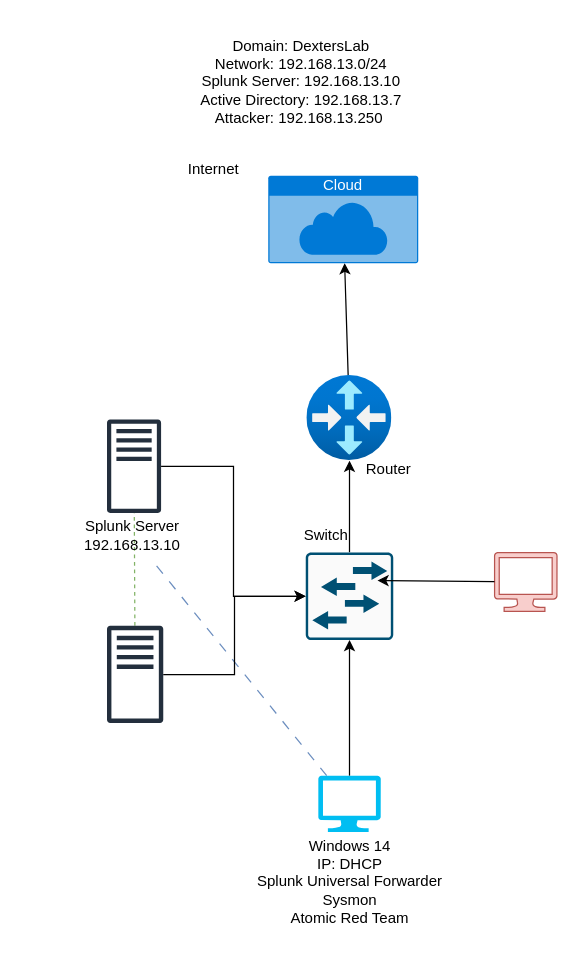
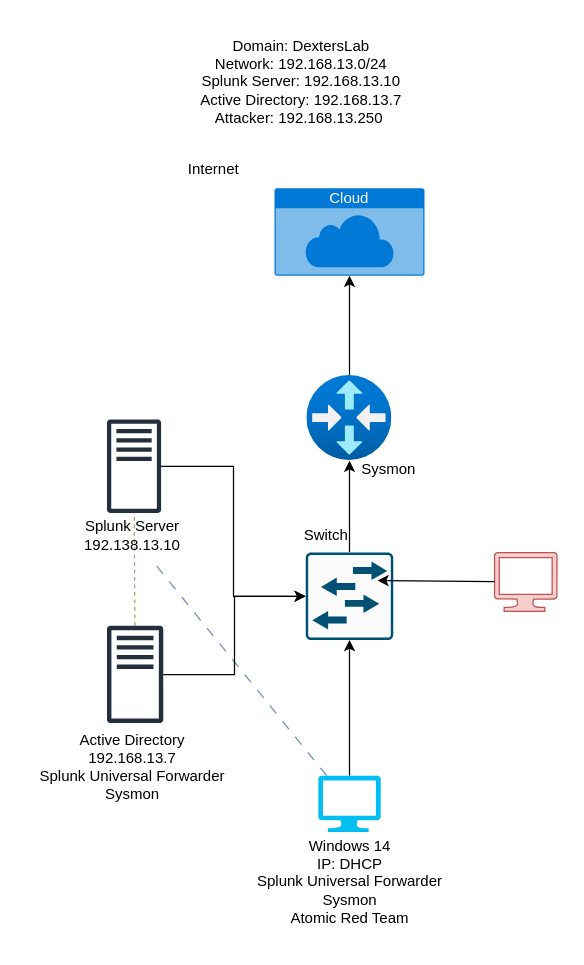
- <mxCell id="12" value="Cloud" style="html=1;whiteSpace=wrap;strokeColor=none;fillColor=#0079D6;labelPosition=center;verticalLabelPosition=middle;verticalAlign=top;align=center;fontSize=12;outlineConnect=0;spacingTop=-6;fontColor=#FFFFFF;sketch=0;shape=mxgraph.sitemap.cloud;" vertex="1" parent="1"><mxGeometry x="214" y="140" width="120" height="70" as="geometry" /></mxCell>
+ <mxCell id="12" value="Cloud" style="html=1;whiteSpace=wrap;strokeColor=none;fillColor=#0079D6;labelPosition=center;verticalLabelPosition=middle;verticalAlign=top;align=center;fontSize=12;outlineConnect=0;spacingTop=-6;fontColor=#FFFFFF;sketch=0;shape=mxgraph.sitemap.cloud;" vertex="1" parent="1"><mxGeometry x="219" y="150" width="120" height="70" as="geometry" /></mxCell>
- <mxCell id="21" value="Router" style="text;html=1;align=center;verticalAlign=middle;resizable=0;points=[];autosize=1;strokeColor=none;fillColor=none;" vertex="1" parent="1"><mxGeometry x="280" y="360" width="60" height="30" as="geometry" /></mxCell>
+ <mxCell id="21" value="Sysmon" style="text;html=1;align=center;verticalAlign=middle;resizable=0;points=[];autosize=1;strokeColor=none;fillColor=none;" vertex="1" parent="1"><mxGeometry x="280" y="360" width="60" height="30" as="geometry" /></mxCell>
- <mxCell id="18" value="Splunk Server&lt;div&gt;192.168.13.10&lt;/div&gt;" style="text;html=1;align=center;verticalAlign=middle;resizable=0;points=[];autosize=1;strokeColor=none;fillColor=none;" vertex="1" parent="1"><mxGeometry x="55" y="408" width="100" height="40" as="geometry" /></mxCell>
+ <mxCell id="18" value="Splunk Server&lt;div&gt;192.138.13.10&lt;/div&gt;" style="text;html=1;align=center;verticalAlign=middle;resizable=0;points=[];autosize=1;strokeColor=none;fillColor=none;" vertex="1" parent="1"><mxGeometry x="55" y="408" width="100" height="40" as="geometry" /></mxCell>
+ <mxCell id="19" value="Active Directory&lt;div&gt;192.168.13.7&lt;/div&gt;&lt;div&gt;Splunk Universal Forwarder&lt;/div&gt;&lt;div&gt;Sysmon&lt;/div&gt;" style="text;html=1;align=center;verticalAlign=middle;resizable=0;points=[];autosize=1;strokeColor=none;fillColor=none;" vertex="1" parent="1"><mxGeometry x="20" y="578" width="170" height="70" as="geometry" /></mxCell>
